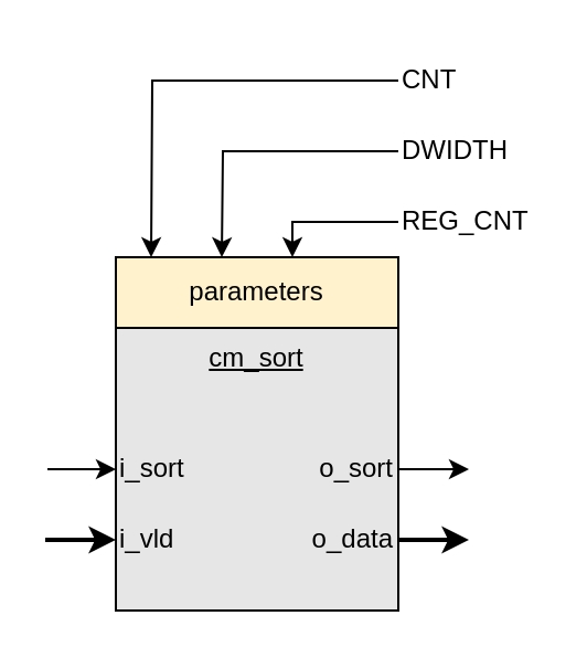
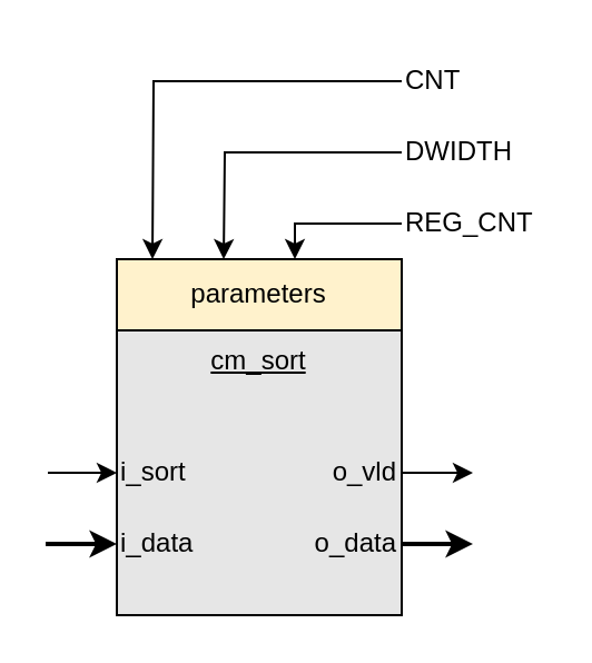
- <mxCell id="9" value="o_sort" style="text;html=1;strokeColor=none;fillColor=none;align=right;verticalAlign=middle;whiteSpace=wrap;rounded=0;" vertex="1" parent="1"><mxGeometry x="116" y="196" width="64" height="32" as="geometry" /></mxCell>
+ <mxCell id="9" value="o_vld" style="text;html=1;strokeColor=none;fillColor=none;align=right;verticalAlign=middle;whiteSpace=wrap;rounded=0;" vertex="1" parent="1"><mxGeometry x="116" y="196" width="64" height="32" as="geometry" /></mxCell>
- <mxCell id="7" value="i_vld" style="text;html=1;strokeColor=none;fillColor=none;align=left;verticalAlign=middle;whiteSpace=wrap;rounded=0;" vertex="1" parent="1"><mxGeometry x="52" y="228" width="64" height="32" as="geometry" /></mxCell>
+ <mxCell id="7" value="i_data" style="text;html=1;strokeColor=none;fillColor=none;align=left;verticalAlign=middle;whiteSpace=wrap;rounded=0;" vertex="1" parent="1"><mxGeometry x="52" y="228" width="64" height="32" as="geometry" /></mxCell>
